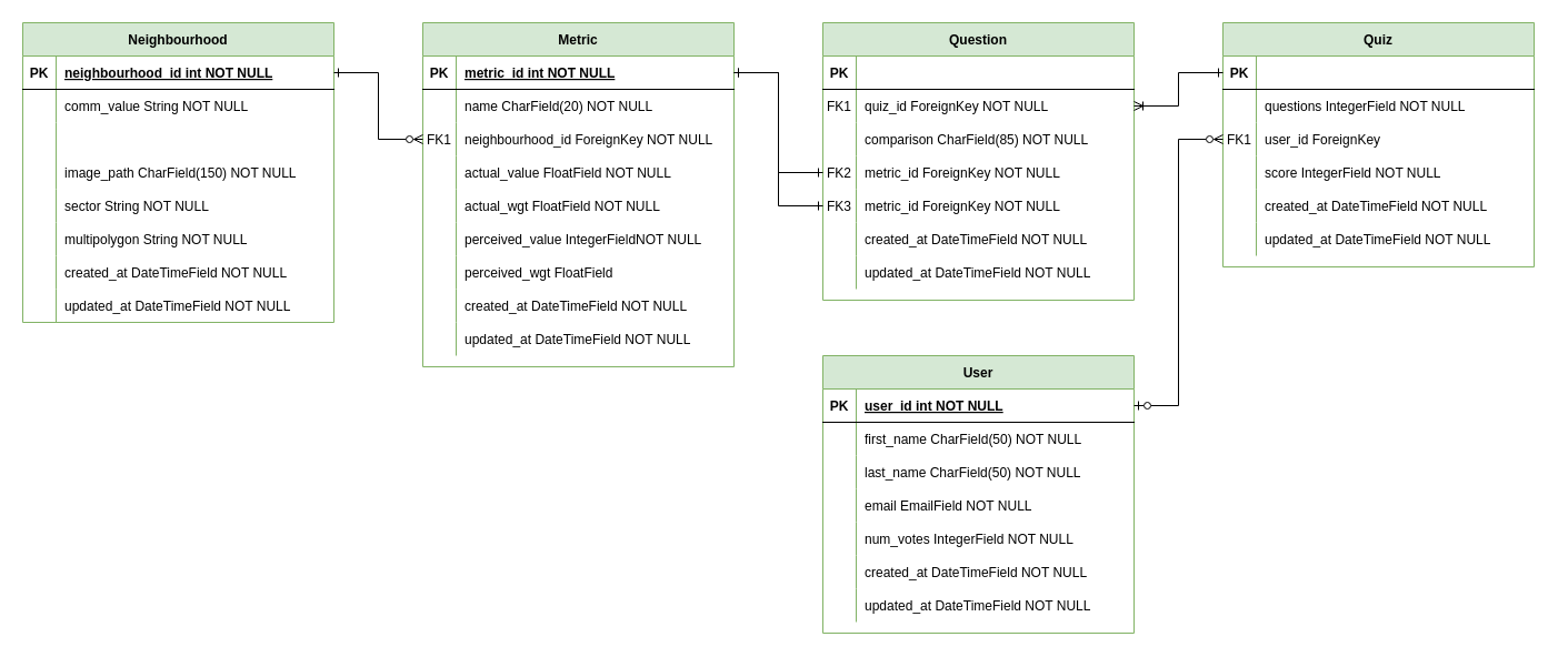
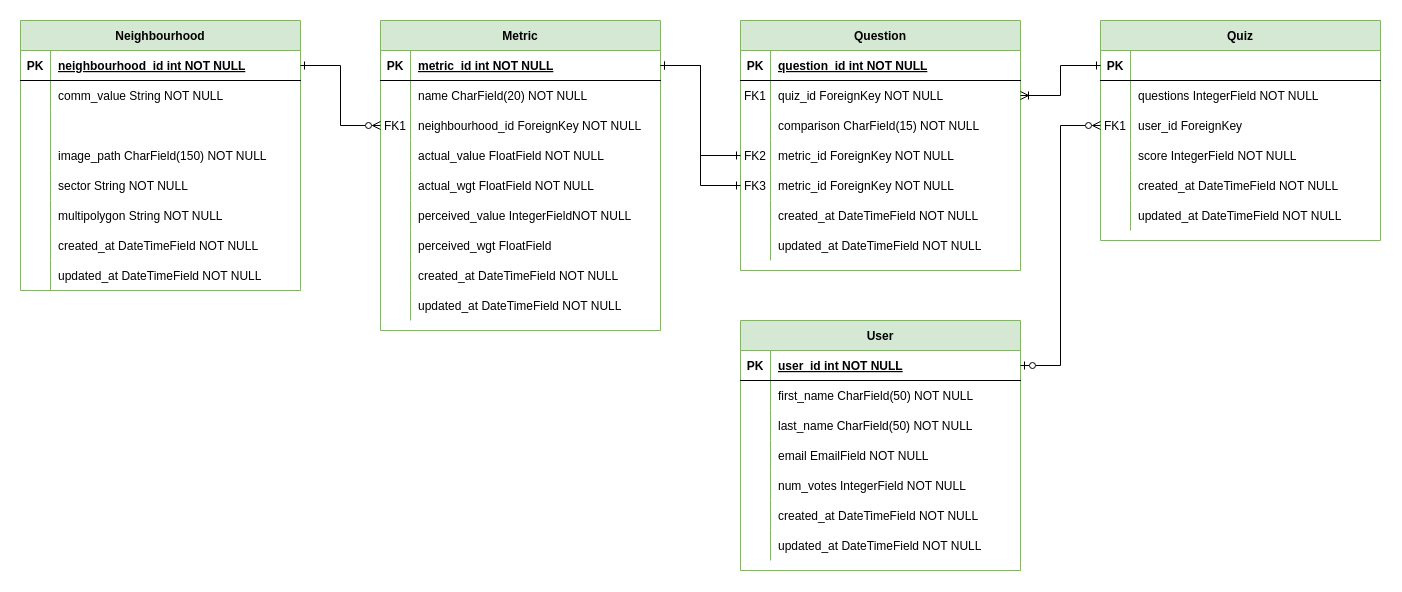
+ <mxCell id="5" value="question_id int NOT NULL " style="shape=partialRectangle;overflow=hidden;connectable=0;fillColor=none;top=0;left=0;bottom=0;right=0;align=left;spacingLeft=6;fontStyle=5;" parent="3" vertex="1"><mxGeometry x="30" width="250" height="30" as="geometry"><mxRectangle width="250" height="30" as="alternateBounds" /></mxGeometry></mxCell>
- <mxCell id="11" value="comparison CharField(85) NOT NULL" style="shape=partialRectangle;overflow=hidden;connectable=0;fillColor=none;top=0;left=0;bottom=0;right=0;align=left;spacingLeft=6;" parent="9" vertex="1"><mxGeometry x="30" width="250" height="30" as="geometry"><mxRectangle width="250" height="30" as="alternateBounds" /></mxGeometry></mxCell>
+ <mxCell id="11" value="comparison CharField(15) NOT NULL" style="shape=partialRectangle;overflow=hidden;connectable=0;fillColor=none;top=0;left=0;bottom=0;right=0;align=left;spacingLeft=6;" parent="9" vertex="1"><mxGeometry x="30" width="250" height="30" as="geometry"><mxRectangle width="250" height="30" as="alternateBounds" /></mxGeometry></mxCell>
